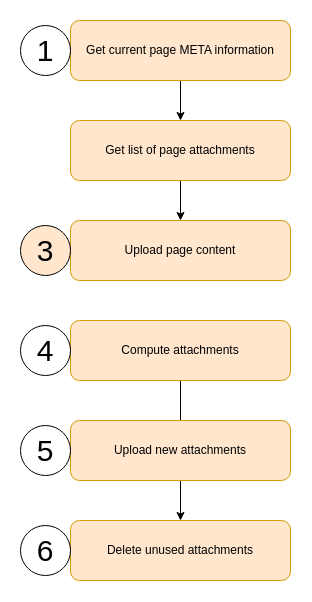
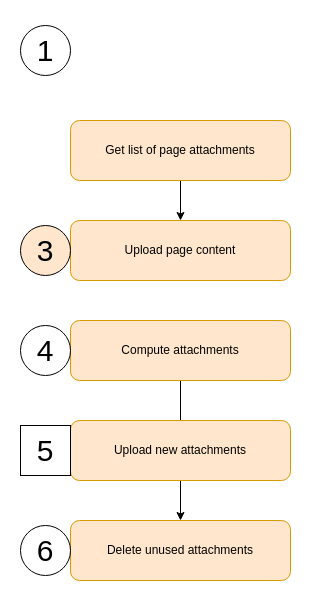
- <mxCell id="3" value="Get current page META information" style="rounded=1;whiteSpace=wrap;html=1;fillColor=#ffe6cc;strokeColor=#d79b00;" parent="1" vertex="1"><mxGeometry x="70" y="20" width="220" height="60" as="geometry" /></mxCell>
- <mxCell id="2" style="edgeStyle=orthogonalEdgeStyle;rounded=0;orthogonalLoop=1;jettySize=auto;html=1;" parent="1" source="3" target="5" edge="1"><mxGeometry relative="1" as="geometry" /></mxCell>
- <mxCell id="14" value="5" style="ellipse;whiteSpace=wrap;html=1;aspect=fixed;fontSize=30;" parent="1" vertex="1"><mxGeometry x="20" y="425" width="50" height="50" as="geometry" /></mxCell>
+ <mxCell id="14" value="5" style="whiteSpace=wrap;html=1;aspect=fixed;fontSize=30;rounded=0;" parent="1" vertex="1"><mxGeometry x="20" y="425" width="50" height="50" as="geometry" /></mxCell>
